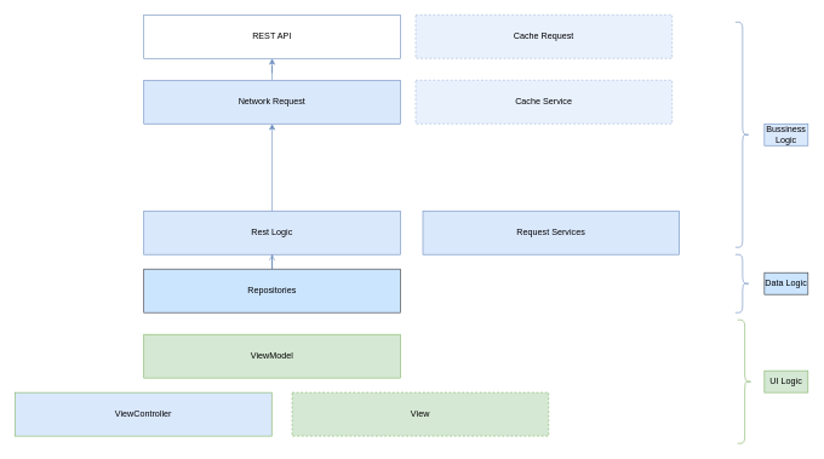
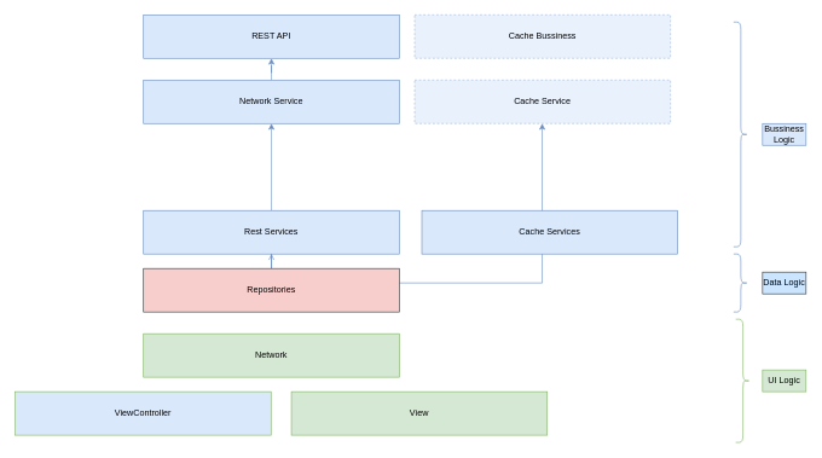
- <mxCell id="13" value="REST API" style="rounded=0;whiteSpace=wrap;html=1;fillColor=#ffffff;strokeColor=#6c8ebf;" vertex="1" parent="1"><mxGeometry x="197" y="20" width="353" height="60" as="geometry" /></mxCell>
+ <mxCell id="13" value="REST API" style="rounded=0;whiteSpace=wrap;html=1;fillColor=#dae8fc;strokeColor=#6c8ebf;" vertex="1" parent="1"><mxGeometry x="197" y="20" width="353" height="60" as="geometry" /></mxCell>
- <mxCell id="9" value="Cache Request" style="rounded=0;whiteSpace=wrap;html=1;fillColor=#dae8fc;strokeColor=#6c8ebf;dashed=1;opacity=60;" vertex="1" parent="1"><mxGeometry x="571" y="20" width="353" height="60" as="geometry" /></mxCell>
+ <mxCell id="9" value="Cache Bussiness" style="rounded=0;whiteSpace=wrap;html=1;fillColor=#dae8fc;strokeColor=#6c8ebf;dashed=1;opacity=60;" vertex="1" parent="1"><mxGeometry x="571" y="20" width="353" height="60" as="geometry" /></mxCell>
- <mxCell id="6" value="Network Request" style="rounded=0;whiteSpace=wrap;html=1;fillColor=#dae8fc;strokeColor=#6c8ebf;" vertex="1" parent="1"><mxGeometry x="197" y="110" width="353" height="60" as="geometry" /></mxCell>
+ <mxCell id="6" value="Network Service" style="rounded=0;whiteSpace=wrap;html=1;fillColor=#dae8fc;strokeColor=#6c8ebf;" vertex="1" parent="1"><mxGeometry x="197" y="110" width="353" height="60" as="geometry" /></mxCell>
+ <mxCell id="11" style="edgeStyle=orthogonalEdgeStyle;rounded=0;orthogonalLoop=1;jettySize=auto;html=1;fillColor=#dae8fc;strokeColor=#6c8ebf;" edge="1" parent="1" source="12" target="20"><mxGeometry relative="1" as="geometry"><Array as="points"><mxPoint x="747" y="390" /></Array></mxGeometry></mxCell>
- <mxCell id="8" value="Rest Logic" style="rounded=0;whiteSpace=wrap;html=1;fillColor=#dae8fc;strokeColor=#6c8ebf;" vertex="1" parent="1"><mxGeometry x="197" y="290" width="353" height="60" as="geometry" /></mxCell>
+ <mxCell id="8" value="Rest Services" style="rounded=0;whiteSpace=wrap;html=1;fillColor=#dae8fc;strokeColor=#6c8ebf;" vertex="1" parent="1"><mxGeometry x="197" y="290" width="353" height="60" as="geometry" /></mxCell>
- <mxCell id="21" value="Request Services" style="rounded=0;whiteSpace=wrap;html=1;fillColor=#dae8fc;strokeColor=#6c8ebf;" vertex="1" parent="1"><mxGeometry x="581" y="290" width="353" height="60" as="geometry" /></mxCell>
+ <mxCell id="21" value="Cache Services" style="rounded=0;whiteSpace=wrap;html=1;fillColor=#dae8fc;strokeColor=#6c8ebf;" vertex="1" parent="1"><mxGeometry x="581" y="290" width="353" height="60" as="geometry" /></mxCell>
- <mxCell id="12" value="Repositories" style="rounded=0;whiteSpace=wrap;html=1;fillColor=#cce5ff;strokeColor=#36393d;" vertex="1" parent="1"><mxGeometry x="197" y="370" width="353" height="60" as="geometry" /></mxCell>
+ <mxCell id="12" value="Repositories" style="rounded=0;whiteSpace=wrap;html=1;fillColor=#f8cecc;strokeColor=#36393d;" vertex="1" parent="1"><mxGeometry x="197" y="370" width="353" height="60" as="geometry" /></mxCell>
- <mxCell id="4" value="ViewModel" style="rounded=0;whiteSpace=wrap;html=1;fillColor=#d5e8d4;strokeColor=#82b366;" vertex="1" parent="1"><mxGeometry x="197" y="460" width="353" height="60" as="geometry" /></mxCell>
+ <mxCell id="4" value="Network" style="rounded=0;whiteSpace=wrap;html=1;fillColor=#d5e8d4;strokeColor=#82b366;" vertex="1" parent="1"><mxGeometry x="197" y="460" width="353" height="60" as="geometry" /></mxCell>
- <mxCell id="3" value="View" style="rounded=0;whiteSpace=wrap;html=1;fillColor=#d5e8d4;strokeColor=#82b366;dashed=1;" vertex="1" parent="1"><mxGeometry x="401" y="540" width="353" height="60" as="geometry" /></mxCell>
+ <mxCell id="3" value="View" style="rounded=0;whiteSpace=wrap;html=1;fillColor=#d5e8d4;strokeColor=#82b366;" vertex="1" parent="1"><mxGeometry x="401" y="540" width="353" height="60" as="geometry" /></mxCell>
